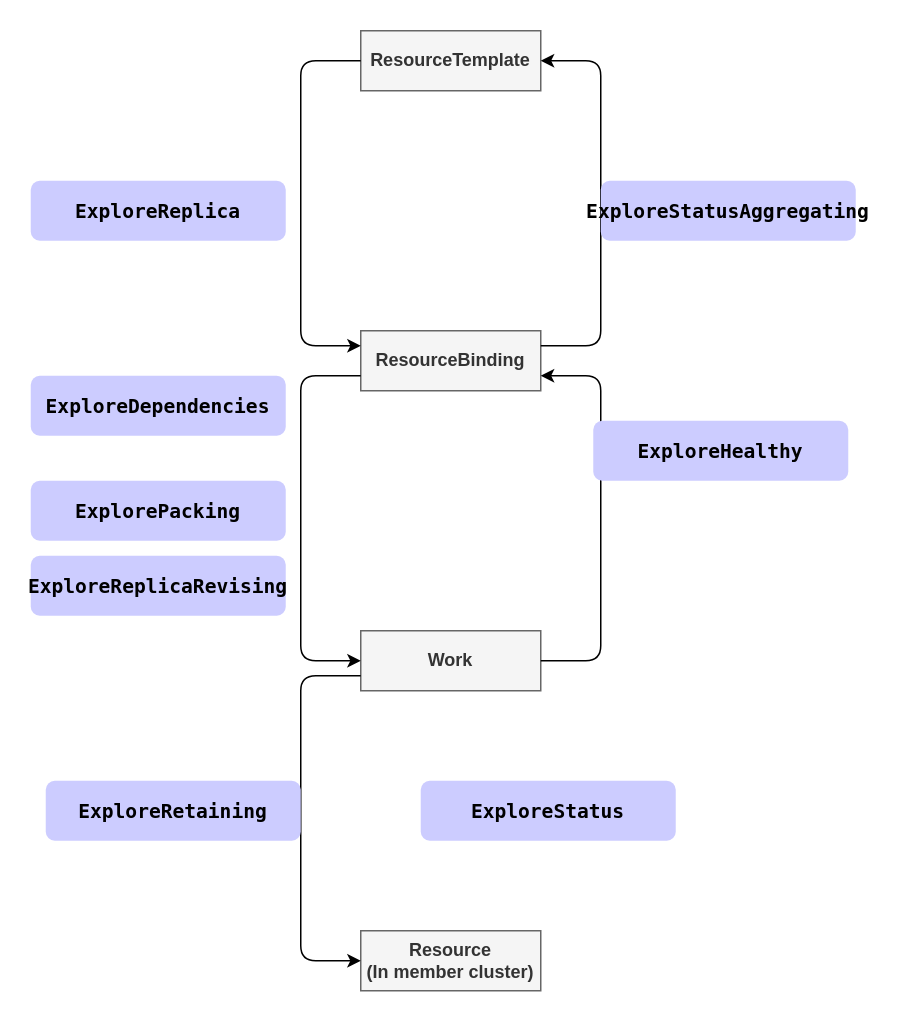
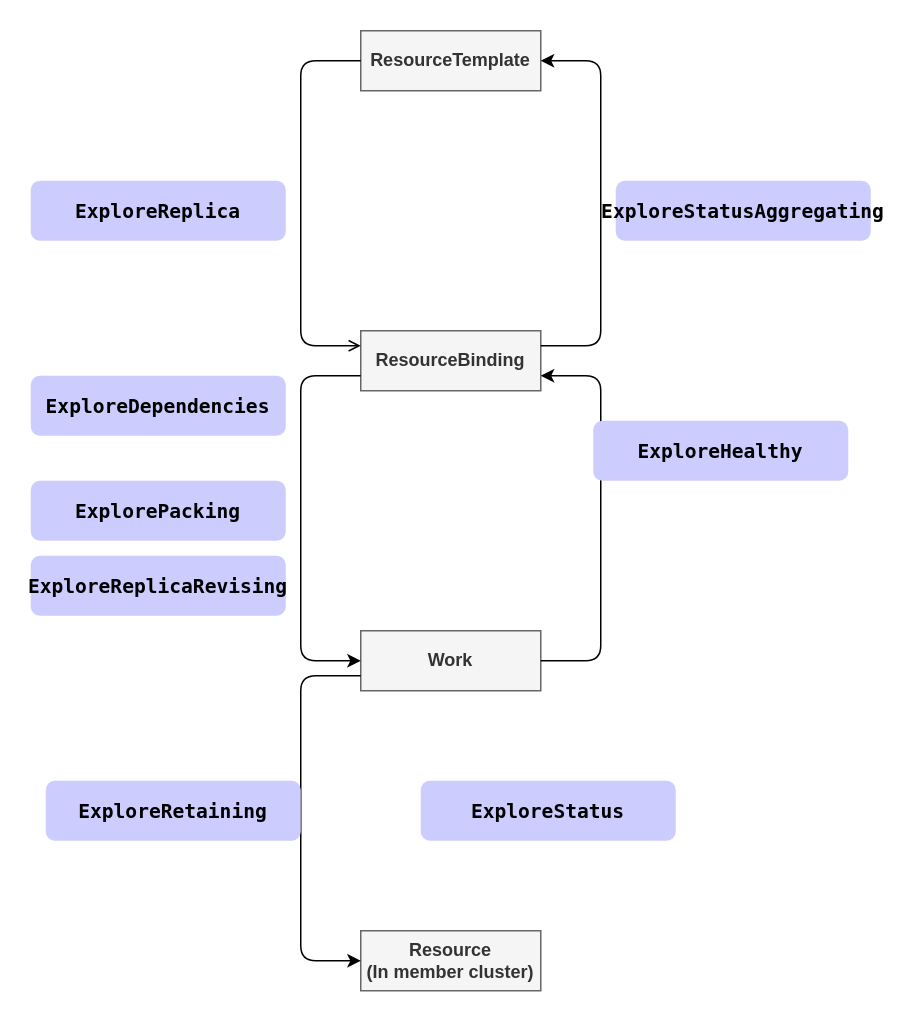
- <mxCell id="12" value="&lt;pre style=&quot;font-size: 9.8pt ; font-family: &amp;#34;consolas&amp;#34; , monospace&quot;&gt;&lt;pre style=&quot;text-align: left ; font-size: 9.8pt ; font-family: &amp;#34;consolas&amp;#34; , monospace&quot;&gt;&lt;b&gt;ExploreStatusAggregating&lt;/b&gt;&lt;/pre&gt;&lt;/pre&gt;" style="rounded=1;html=1;shadow=0;glass=0;comic=0;labelBackgroundColor=none;fillColor=#CCCCFF;gradientColor=none;fontColor=#000000;align=center;whiteSpace=wrap;strokeColor=none;" parent="1" vertex="1"><mxGeometry x="400" y="120" width="170" height="40" as="geometry" /></mxCell>
+ <mxCell id="12" value="&lt;pre style=&quot;font-size: 9.8pt ; font-family: &amp;#34;consolas&amp;#34; , monospace&quot;&gt;&lt;pre style=&quot;text-align: left ; font-size: 9.8pt ; font-family: &amp;#34;consolas&amp;#34; , monospace&quot;&gt;&lt;b&gt;ExploreStatusAggregating&lt;/b&gt;&lt;/pre&gt;&lt;/pre&gt;" style="rounded=1;html=1;shadow=0;glass=0;comic=0;labelBackgroundColor=none;fillColor=#CCCCFF;gradientColor=none;fontColor=#000000;align=center;whiteSpace=wrap;strokeColor=none;" parent="1" vertex="1"><mxGeometry x="410" y="120" width="170" height="40" as="geometry" /></mxCell>
- <mxCell id="6" value="" style="edgeStyle=segmentEdgeStyle;endArrow=classic;html=1;exitX=0;exitY=0.5;exitDx=0;exitDy=0;entryX=0;entryY=0.25;entryDx=0;entryDy=0;" parent="1" source="2" target="3" edge="1"><mxGeometry width="50" height="50" relative="1" as="geometry"><mxPoint x="480" y="380" as="sourcePoint" /><mxPoint x="530" y="330" as="targetPoint" /><Array as="points"><mxPoint x="200" y="40" /><mxPoint x="200" y="230" /></Array></mxGeometry></mxCell>
+ <mxCell id="6" value="" style="edgeStyle=segmentEdgeStyle;endArrow=open;html=1;exitX=0;exitY=0.5;exitDx=0;exitDy=0;entryX=0;entryY=0.25;entryDx=0;entryDy=0;" parent="1" source="2" target="3" edge="1"><mxGeometry width="50" height="50" relative="1" as="geometry"><mxPoint x="480" y="380" as="sourcePoint" /><mxPoint x="530" y="330" as="targetPoint" /><Array as="points"><mxPoint x="200" y="40" /><mxPoint x="200" y="230" /></Array></mxGeometry></mxCell>
